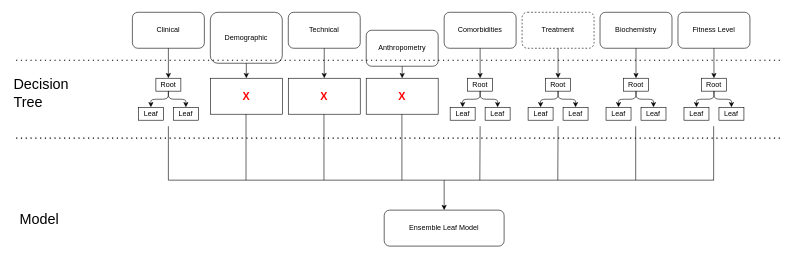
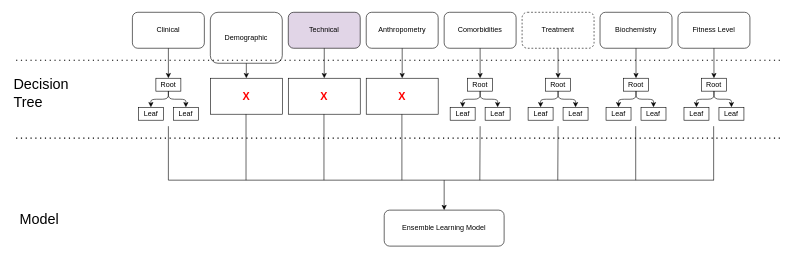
- <mxCell id="4" value="Technical" style="rounded=1;whiteSpace=wrap;html=1;" parent="1" vertex="1"><mxGeometry x="480" y="20" width="120" height="60" as="geometry" /></mxCell>
+ <mxCell id="4" value="Technical" style="rounded=1;whiteSpace=wrap;html=1;fillColor=#e1d5e7;" parent="1" vertex="1"><mxGeometry x="480" y="20" width="120" height="60" as="geometry" /></mxCell>
- <mxCell id="5" value="Anthropometry" style="rounded=1;whiteSpace=wrap;html=1;" parent="1" vertex="1"><mxGeometry x="610" y="50" width="120" height="60" as="geometry" /></mxCell>
+ <mxCell id="5" value="Anthropometry" style="rounded=1;whiteSpace=wrap;html=1;" parent="1" vertex="1"><mxGeometry x="610" y="20" width="120" height="60" as="geometry" /></mxCell>
- <mxCell id="65" value="Ensemble Leaf Model" style="rounded=1;whiteSpace=wrap;html=1;" vertex="1" parent="1"><mxGeometry x="640" y="350" width="200" height="60" as="geometry" /></mxCell>
+ <mxCell id="65" value="Ensemble Learning Model" style="rounded=1;whiteSpace=wrap;html=1;" vertex="1" parent="1"><mxGeometry x="640" y="350" width="200" height="60" as="geometry" /></mxCell>
